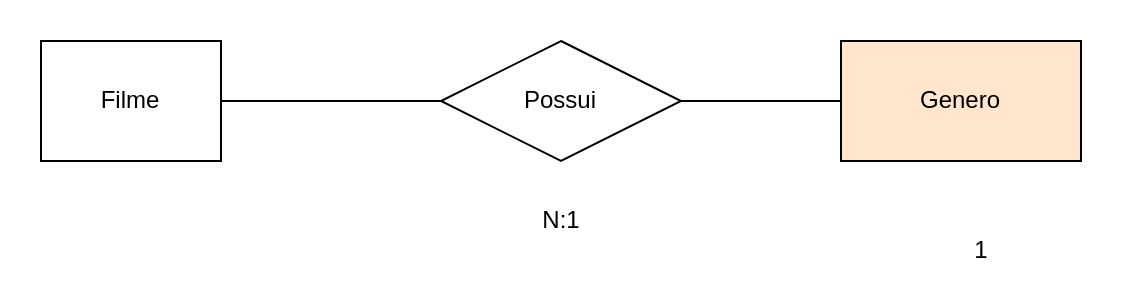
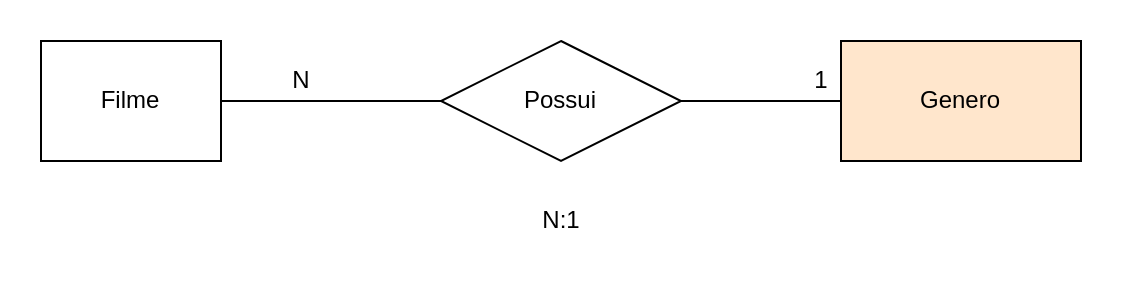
+ <mxCell id="8" value="N" style="text;html=1;align=center;verticalAlign=middle;resizable=0;points=[];autosize=1;strokeColor=none;fillColor=none;" parent="1" vertex="1"><mxGeometry x="140" y="30" width="20" height="20" as="geometry" /></mxCell>
- <mxCell id="9" value="1" style="text;html=1;align=center;verticalAlign=middle;resizable=0;points=[];autosize=1;strokeColor=none;fillColor=none;" parent="1" vertex="1"><mxGeometry x="480" y="115" width="20" height="20" as="geometry" /></mxCell>
+ <mxCell id="9" value="1" style="text;html=1;align=center;verticalAlign=middle;resizable=0;points=[];autosize=1;strokeColor=none;fillColor=none;" parent="1" vertex="1"><mxGeometry x="400" y="30" width="20" height="20" as="geometry" /></mxCell>
